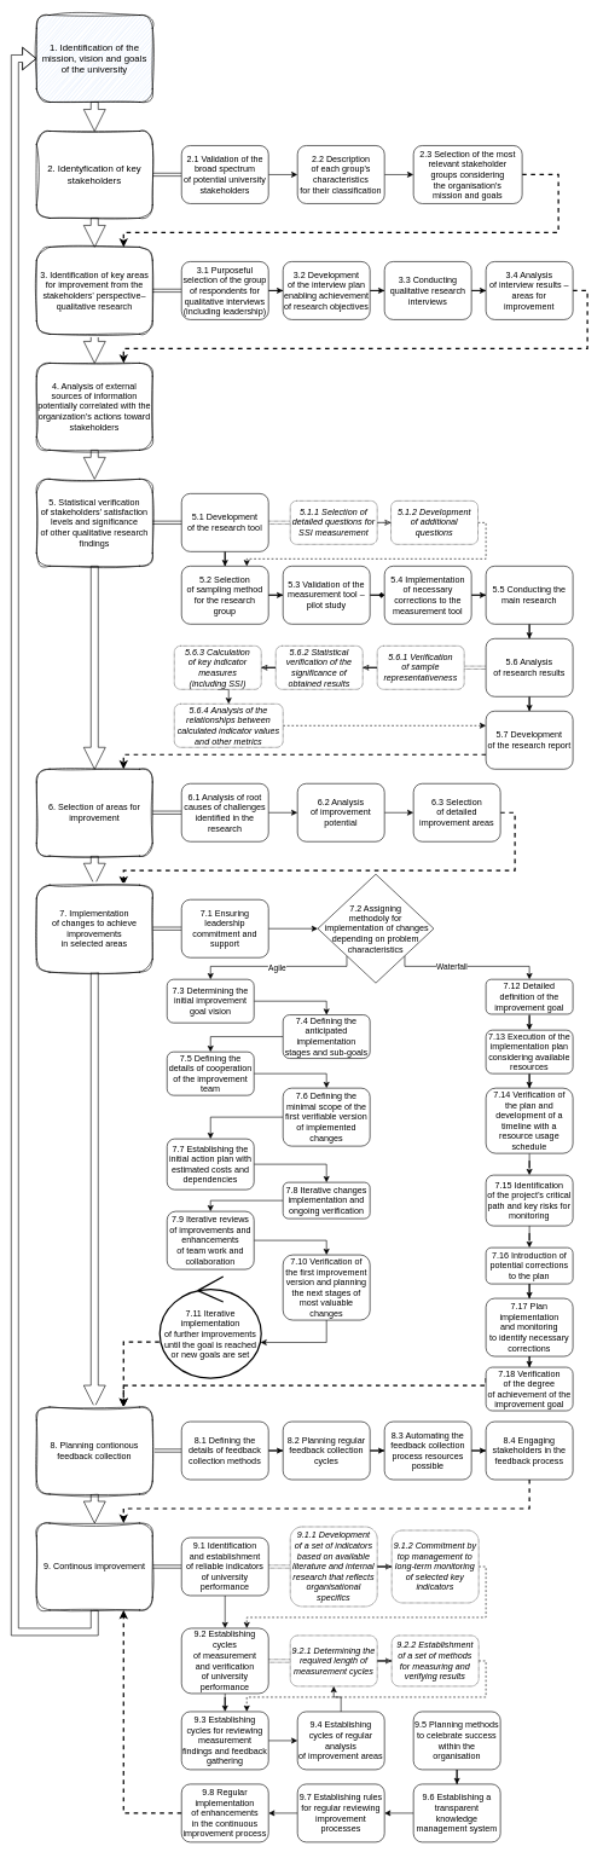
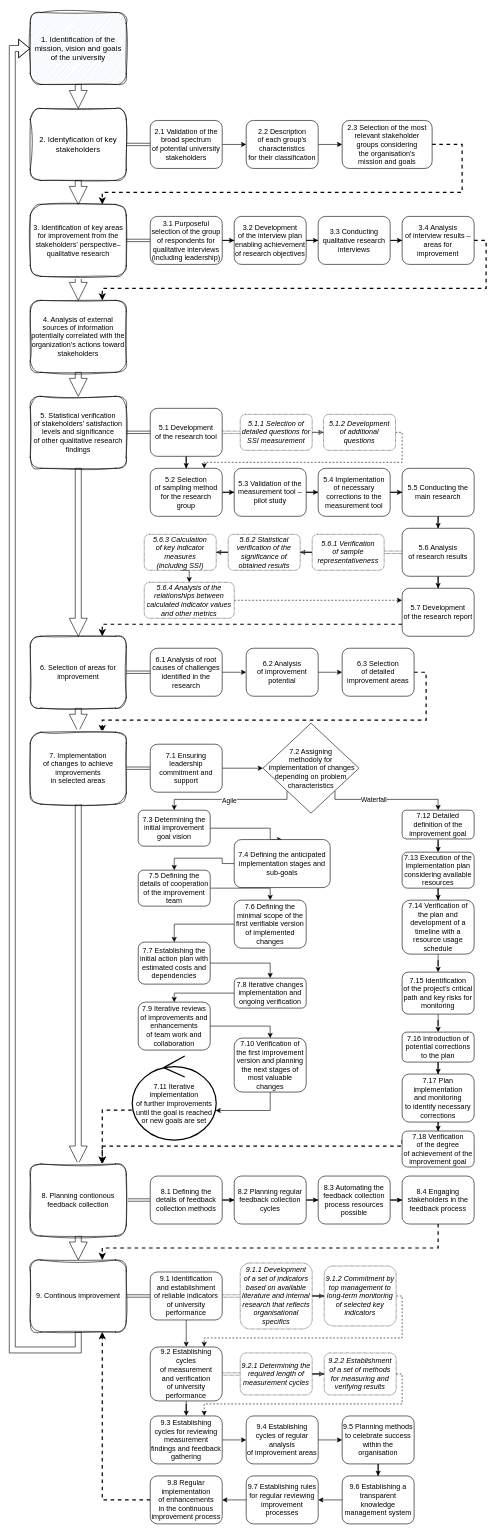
- <mxCell id="31" value="" style="edgeStyle=orthogonalEdgeStyle;rounded=0;orthogonalLoop=1;jettySize=auto;html=1;endArrow=diamond;" parent="1" source="32" target="34" edge="1"><mxGeometry relative="1" as="geometry" /></mxCell>
+ <mxCell id="31" value="" style="edgeStyle=orthogonalEdgeStyle;rounded=0;orthogonalLoop=1;jettySize=auto;html=1;" parent="1" source="32" target="34" edge="1"><mxGeometry relative="1" as="geometry" /></mxCell>
- <mxCell id="79" value="7.4&amp;nbsp;Defining the anticipated implementation stages and sub-goals" style="rounded=1;whiteSpace=wrap;html=1;" parent="1" vertex="1"><mxGeometry x="390" y="1399" width="120" height="60" as="geometry" /></mxCell>
+ <mxCell id="79" value="7.4&amp;nbsp;Defining the anticipated implementation stages and sub-goals" style="rounded=1;whiteSpace=wrap;html=1;" parent="1" vertex="1"><mxGeometry x="390" y="1399" width="160" height="80" as="geometry" /></mxCell>
- <mxCell id="137" value="" style="edgeStyle=orthogonalEdgeStyle;rounded=0;orthogonalLoop=1;jettySize=auto;html=1;" parent="1" source="138" target="132" edge="1"><mxGeometry relative="1" as="geometry" /></mxCell>
+ <mxCell id="137" value="" style="edgeStyle=orthogonalEdgeStyle;rounded=0;orthogonalLoop=1;jettySize=auto;html=1;" parent="1" source="138" target="140" edge="1"><mxGeometry relative="1" as="geometry" /></mxCell>
